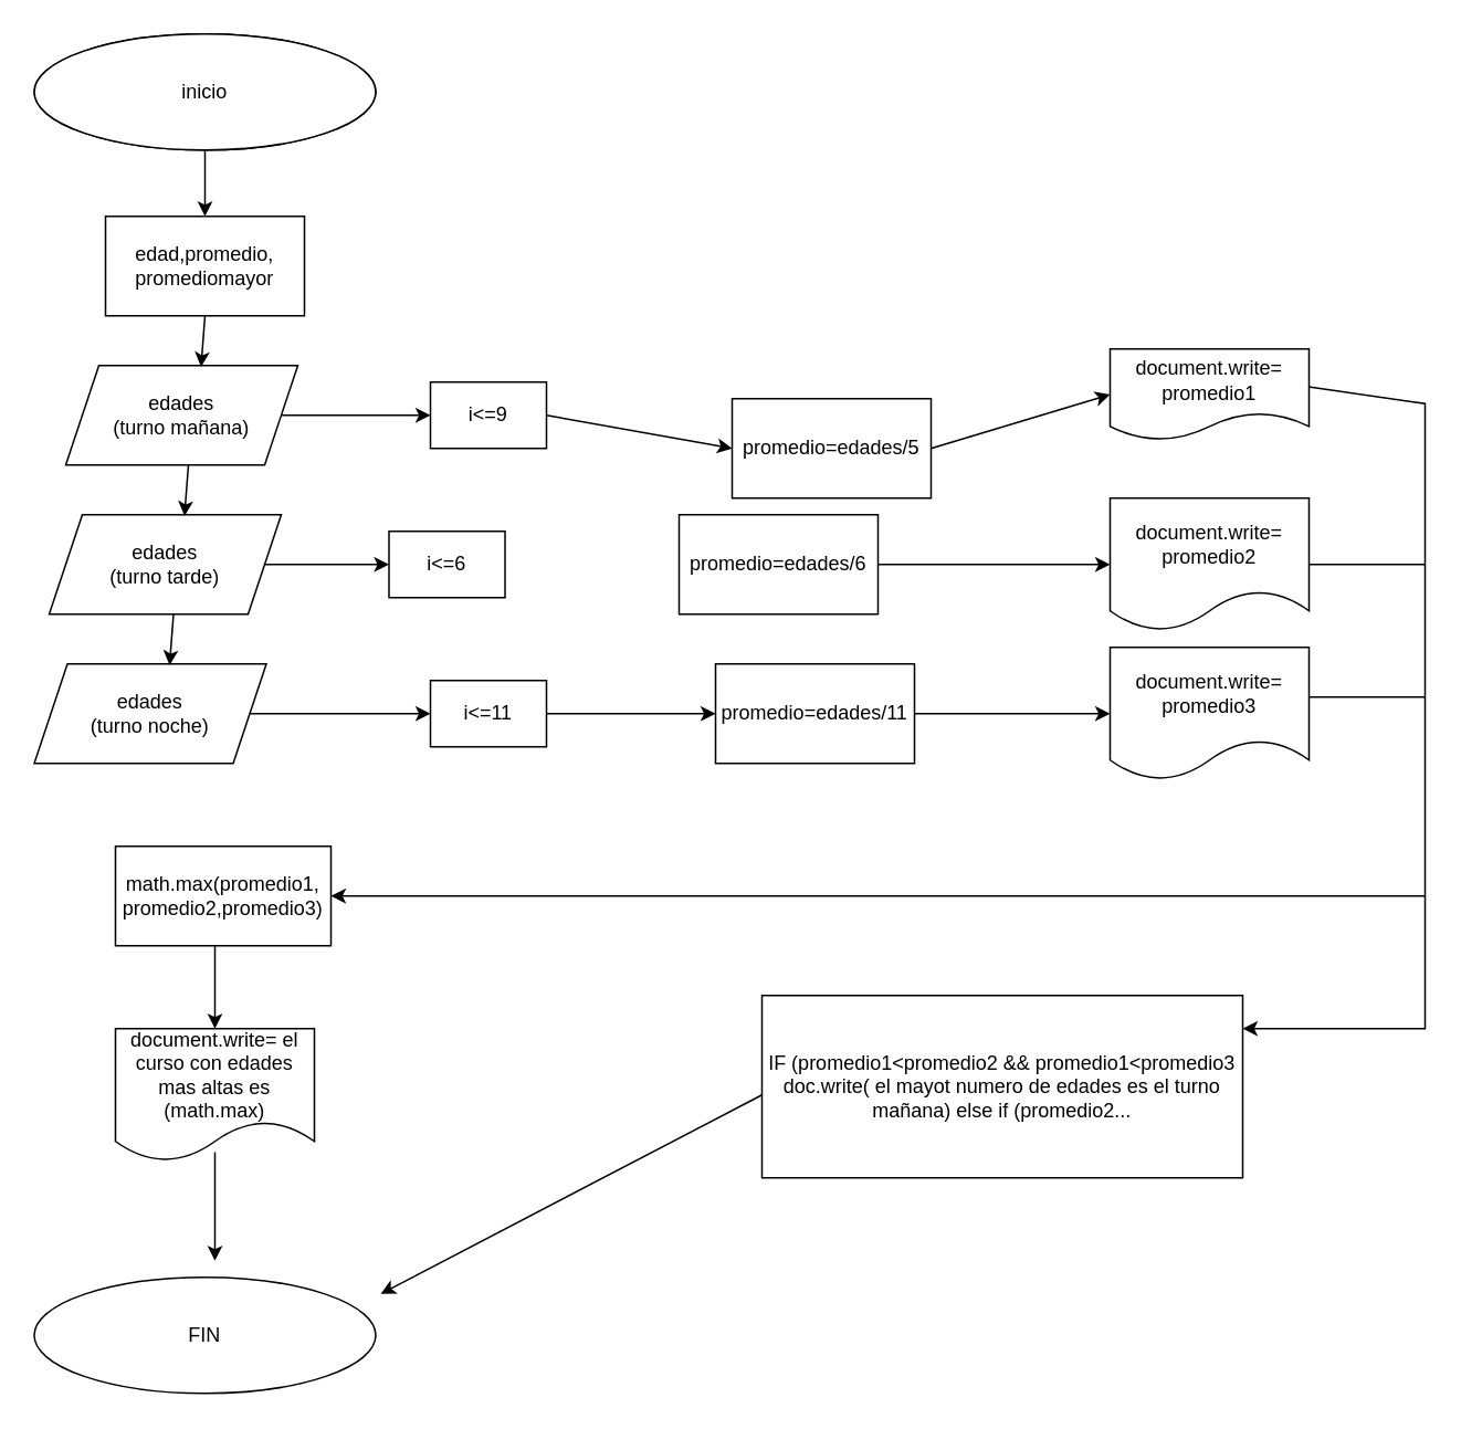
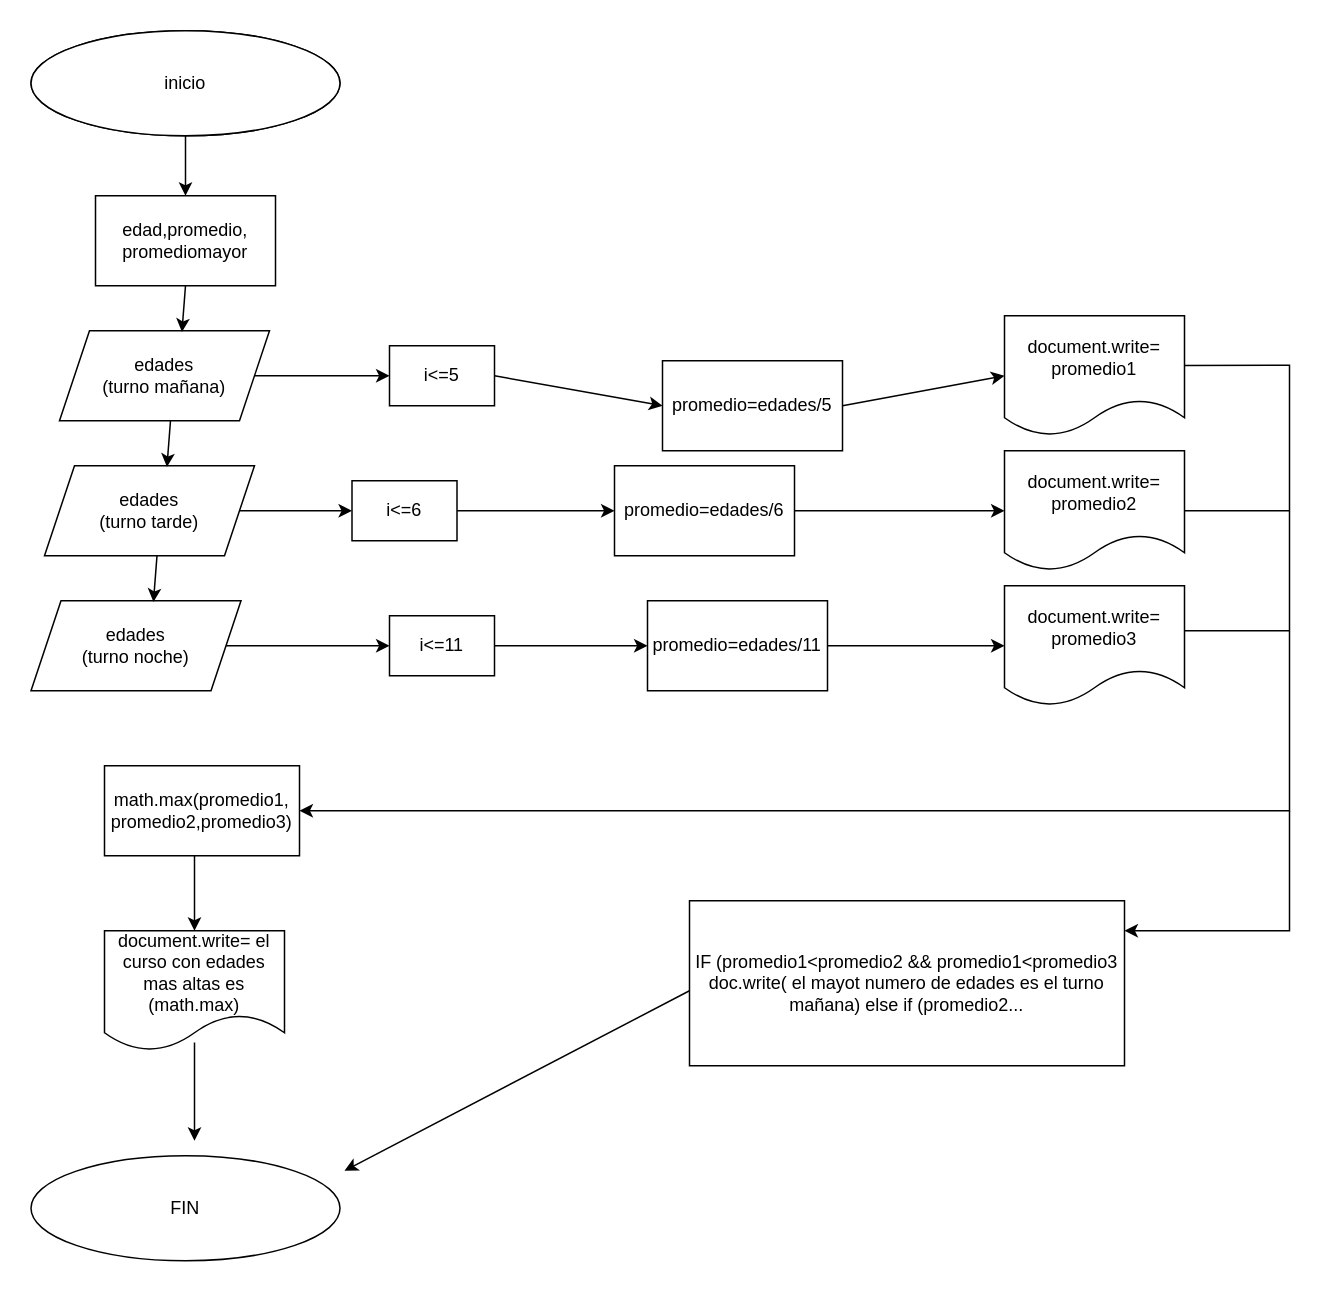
- <mxCell id="9" value="document.write= promedio1" style="shape=document;whiteSpace=wrap;html=1;boundedLbl=1;" vertex="1" parent="1"><mxGeometry x="669" y="210" width="120" height="55" as="geometry" /></mxCell>
+ <mxCell id="9" value="document.write= promedio1" style="shape=document;whiteSpace=wrap;html=1;boundedLbl=1;" vertex="1" parent="1"><mxGeometry x="669" y="210" width="120" height="80" as="geometry" /></mxCell>
- <mxCell id="8" value="i&amp;lt;=9" style="rounded=0;whiteSpace=wrap;html=1;" vertex="1" parent="1"><mxGeometry x="259" y="230" width="70" height="40" as="geometry" /></mxCell>
+ <mxCell id="8" value="i&amp;lt;=5" style="rounded=0;whiteSpace=wrap;html=1;" vertex="1" parent="1"><mxGeometry x="259" y="230" width="70" height="40" as="geometry" /></mxCell>
+ <mxCell id="29" value="" style="endArrow=classic;html=1;rounded=0;exitX=1;exitY=0.5;exitDx=0;exitDy=0;entryX=0;entryY=0.5;entryDx=0;entryDy=0;" edge="1" parent="1" source="16" target="30"><mxGeometry width="50" height="50" relative="1" as="geometry"><mxPoint x="279" y="340" as="sourcePoint" /><mxPoint x="669" y="340" as="targetPoint" /></mxGeometry></mxCell>
